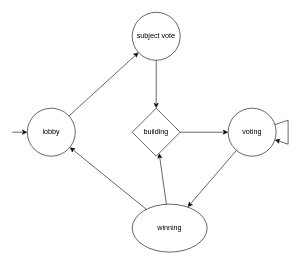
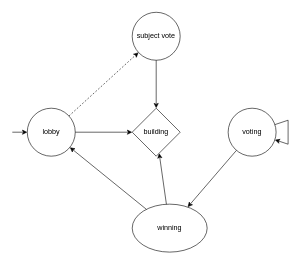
- <mxCell id="7" value="" style="endArrow=classic;html=1;rounded=0;" edge="1" parent="1" source="2" target="6"><mxGeometry width="50" height="50" relative="1" as="geometry"><mxPoint x="130" y="330" as="sourcePoint" /><mxPoint x="180" y="280" as="targetPoint" /></mxGeometry></mxCell>
+ <mxCell id="7" value="" style="endArrow=classic;html=1;rounded=0;dashed=1;" edge="1" parent="1" source="2" target="6"><mxGeometry width="50" height="50" relative="1" as="geometry"><mxPoint x="130" y="330" as="sourcePoint" /><mxPoint x="180" y="280" as="targetPoint" /></mxGeometry></mxCell>
+ <mxCell id="9" value="" style="endArrow=classic;html=1;rounded=0;" edge="1" parent="1" source="2" target="3"><mxGeometry width="50" height="50" relative="1" as="geometry"><mxPoint x="150" y="310" as="sourcePoint" /><mxPoint x="200" y="260" as="targetPoint" /></mxGeometry></mxCell>
- <mxCell id="10" value="" style="endArrow=classic;html=1;rounded=0;" edge="1" parent="1" source="3" target="4"><mxGeometry width="50" height="50" relative="1" as="geometry"><mxPoint x="290" y="200" as="sourcePoint" /><mxPoint x="340" y="150" as="targetPoint" /></mxGeometry></mxCell>
